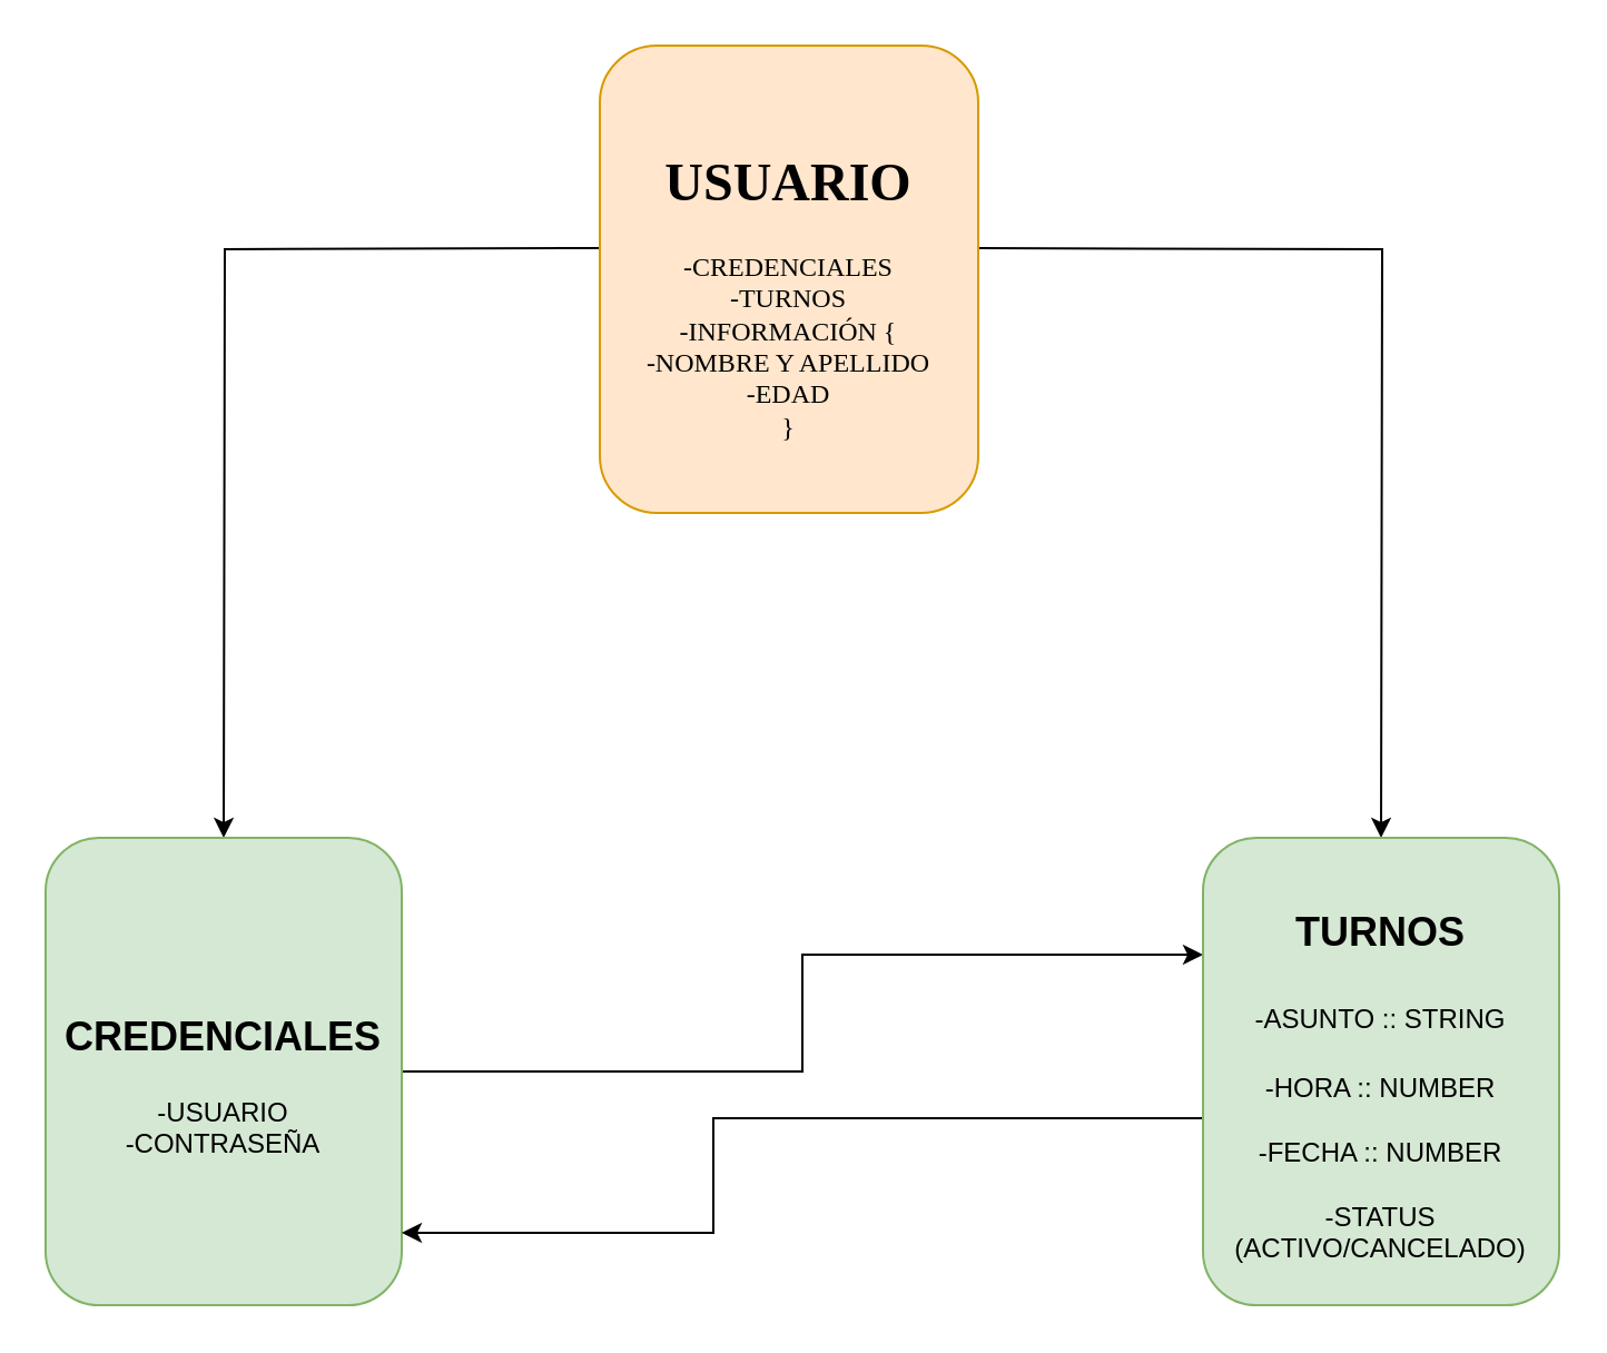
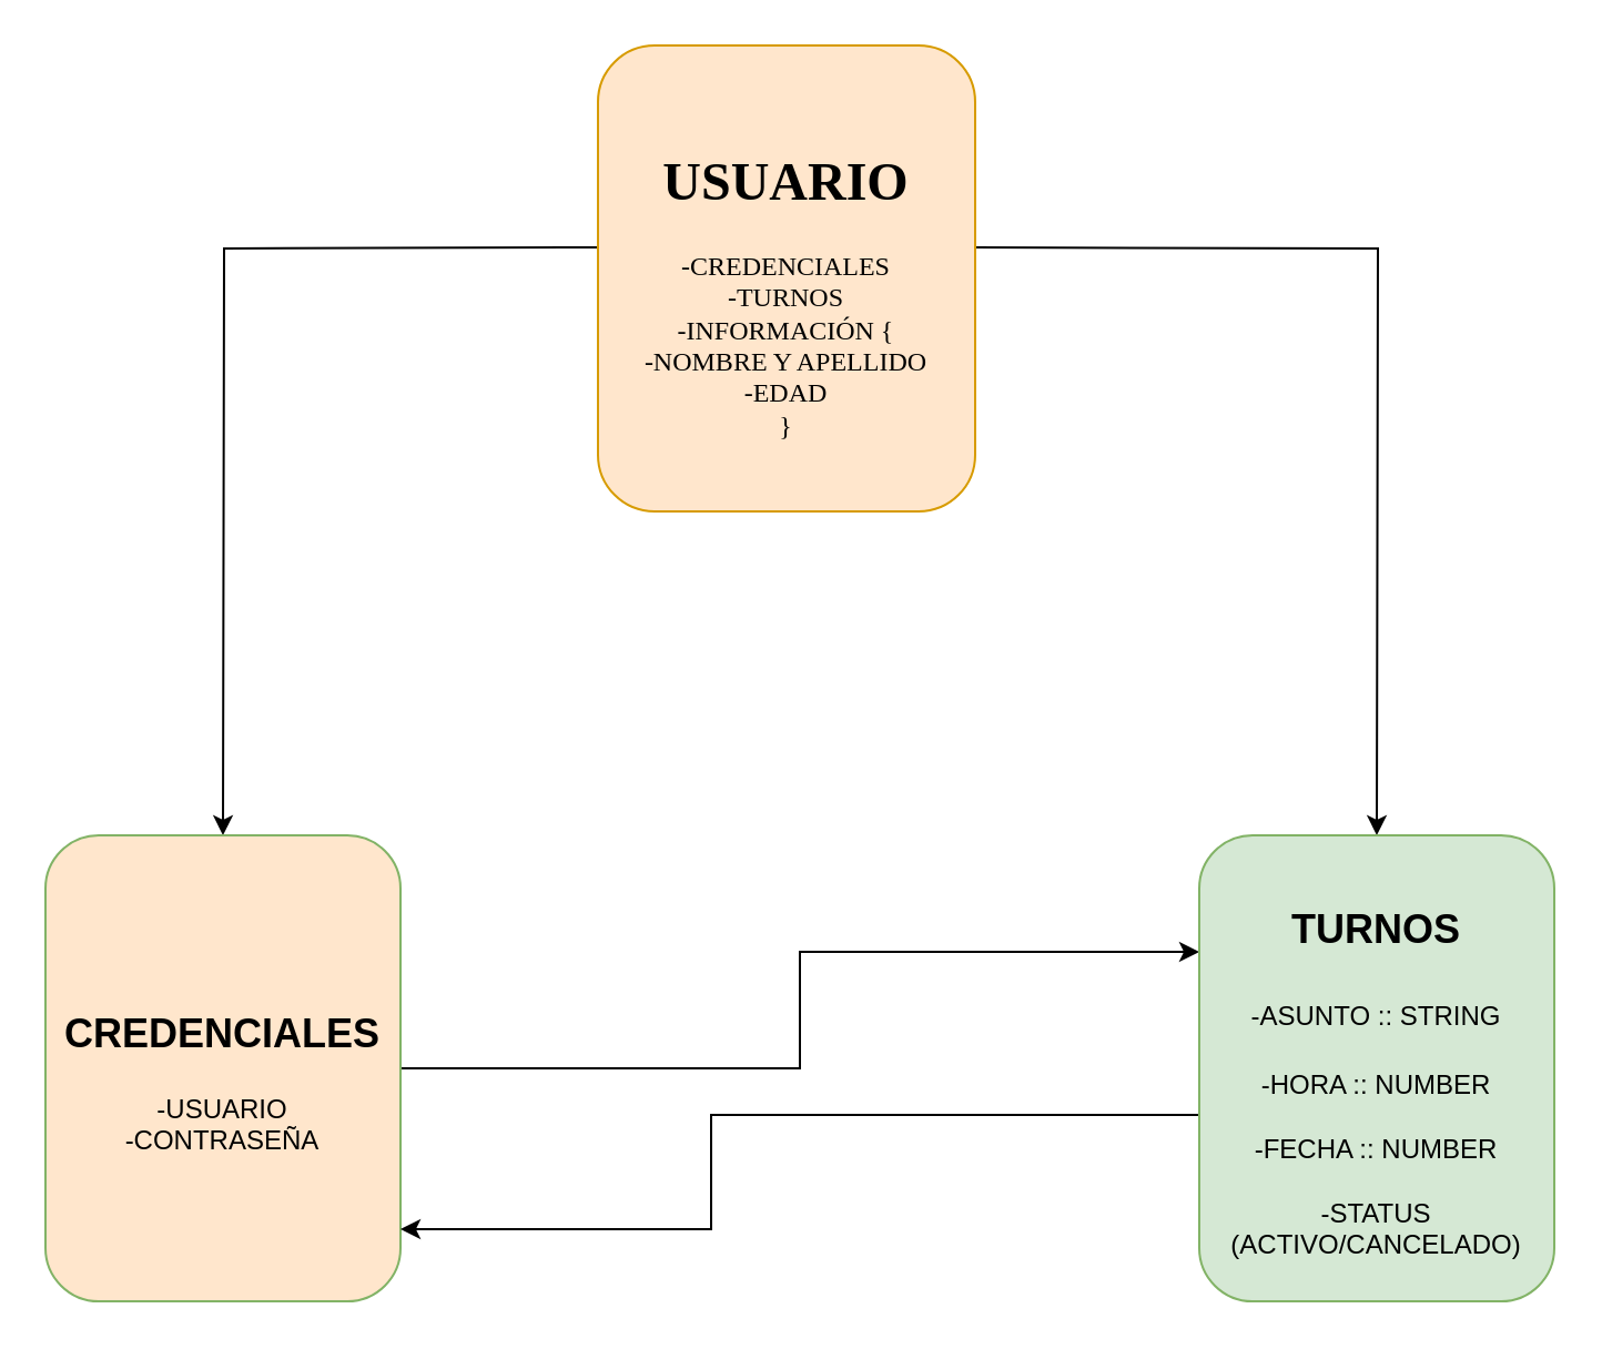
- <mxCell id="6" value="&lt;h2&gt;CREDENCIALES&lt;/h2&gt;&lt;div&gt;-USUARIO&lt;/div&gt;&lt;div&gt;-CONTRASEÑA&lt;/div&gt;" style="rounded=1;whiteSpace=wrap;html=1;fillColor=#d5e8d4;strokeColor=#82b366;" vertex="1" parent="1"><mxGeometry x="20" y="376" width="160" height="210" as="geometry" /></mxCell>
+ <mxCell id="6" value="&lt;h2&gt;CREDENCIALES&lt;/h2&gt;&lt;div&gt;-USUARIO&lt;/div&gt;&lt;div&gt;-CONTRASEÑA&lt;/div&gt;" style="rounded=1;whiteSpace=wrap;html=1;fillColor=#ffe6cc;strokeColor=#82b366;" vertex="1" parent="1"><mxGeometry x="20" y="376" width="160" height="210" as="geometry" /></mxCell>
